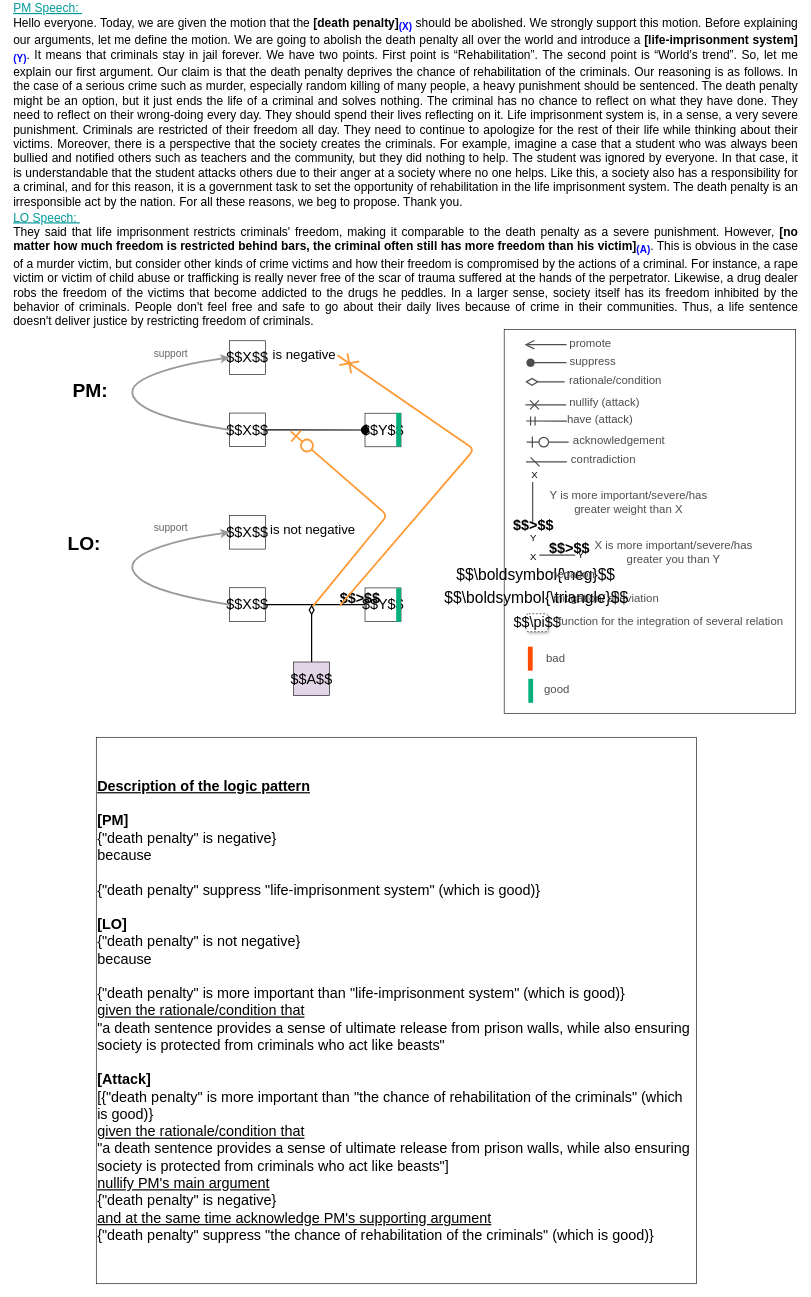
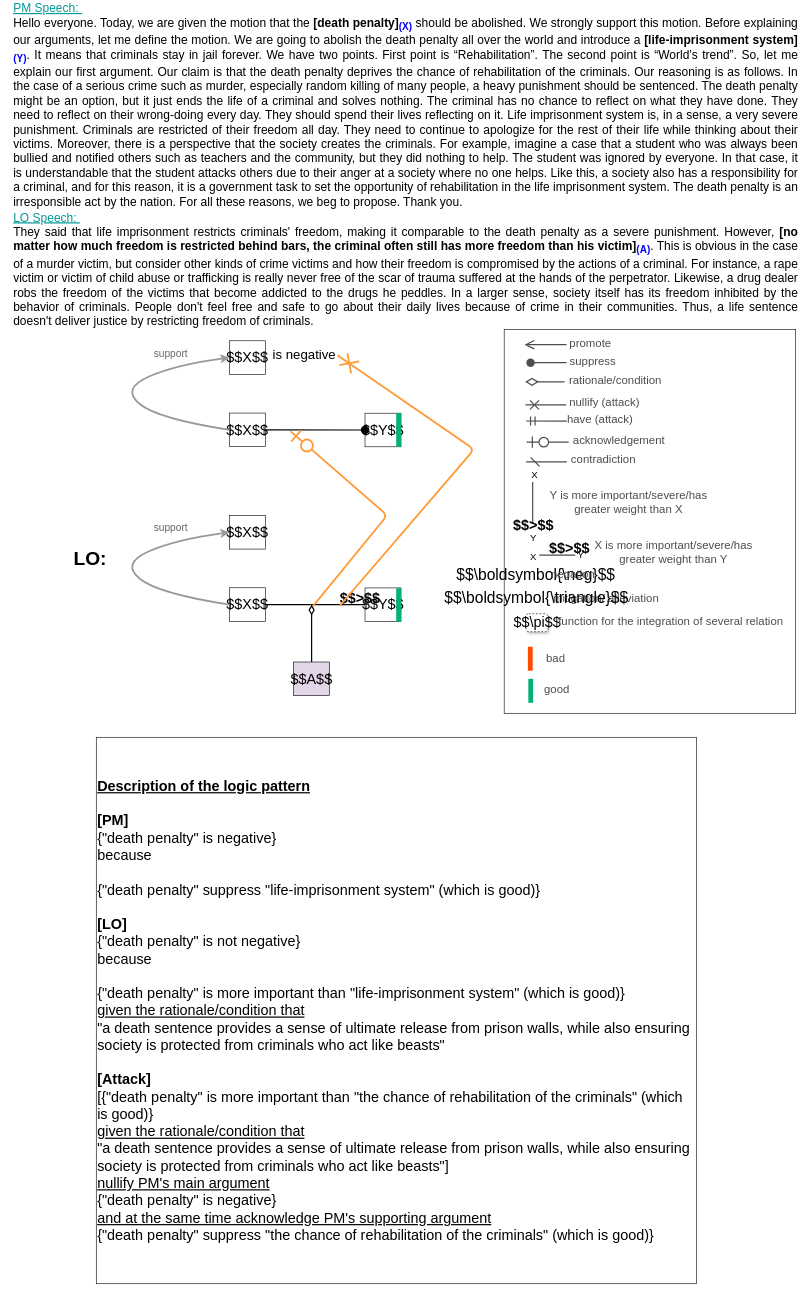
- <mxCell id="4" value="&lt;font size=&quot;1&quot;&gt;&lt;b style=&quot;font-size: 32px&quot;&gt;PM:&lt;/b&gt;&lt;/font&gt;" style="text;html=1;strokeColor=none;fillColor=none;align=center;verticalAlign=middle;whiteSpace=wrap;rounded=0;" parent="1" vertex="1"><mxGeometry x="110" y="573" width="80" height="40" as="geometry" /></mxCell>
- <mxCell id="15" value="&lt;font style=&quot;font-size: 22px&quot;&gt;is not negative&lt;/font&gt;" style="text;html=1;strokeColor=none;fillColor=none;align=center;verticalAlign=middle;whiteSpace=wrap;rounded=0;" parent="1" vertex="1"><mxGeometry x="447" y="806.75" width="148" height="35" as="geometry" /></mxCell>
- <mxCell id="5" value="&lt;font size=&quot;1&quot;&gt;&lt;b style=&quot;font-size: 32px&quot;&gt;LO:&lt;/b&gt;&lt;/font&gt;" style="text;html=1;strokeColor=none;fillColor=none;align=center;verticalAlign=middle;whiteSpace=wrap;rounded=0;" parent="1" vertex="1"><mxGeometry x="100" y="828" width="80" height="40" as="geometry" /></mxCell>
+ <mxCell id="5" value="&lt;font size=&quot;1&quot;&gt;&lt;b style=&quot;font-size: 32px&quot;&gt;LO:&lt;/b&gt;&lt;/font&gt;" style="text;html=1;strokeColor=none;fillColor=none;align=center;verticalAlign=middle;whiteSpace=wrap;rounded=0;" parent="1" vertex="1"><mxGeometry x="110" y="853" width="80" height="40" as="geometry" /></mxCell>
- <mxCell id="42" value="&lt;span style=&quot;font-size: 19px&quot;&gt;X is more important/severe/has greater you&amp;nbsp;&lt;/span&gt;&lt;span style=&quot;font-size: 19px&quot;&gt;than Y&lt;/span&gt;" style="text;html=1;strokeColor=none;fillColor=none;align=center;verticalAlign=middle;whiteSpace=wrap;rounded=0;fontColor=#4D4D4D;" parent="1" vertex="1"><mxGeometry x="988.5" y="844.5" width="266.5" height="34" as="geometry" /></mxCell>
+ <mxCell id="42" value="&lt;span style=&quot;font-size: 19px&quot;&gt;X is more important/severe/has greater weight&amp;nbsp;&lt;/span&gt;&lt;span style=&quot;font-size: 19px&quot;&gt;than Y&lt;/span&gt;" style="text;html=1;strokeColor=none;fillColor=none;align=center;verticalAlign=middle;whiteSpace=wrap;rounded=0;fontColor=#4D4D4D;" parent="1" vertex="1"><mxGeometry x="988.5" y="844.5" width="266.5" height="34" as="geometry" /></mxCell>
